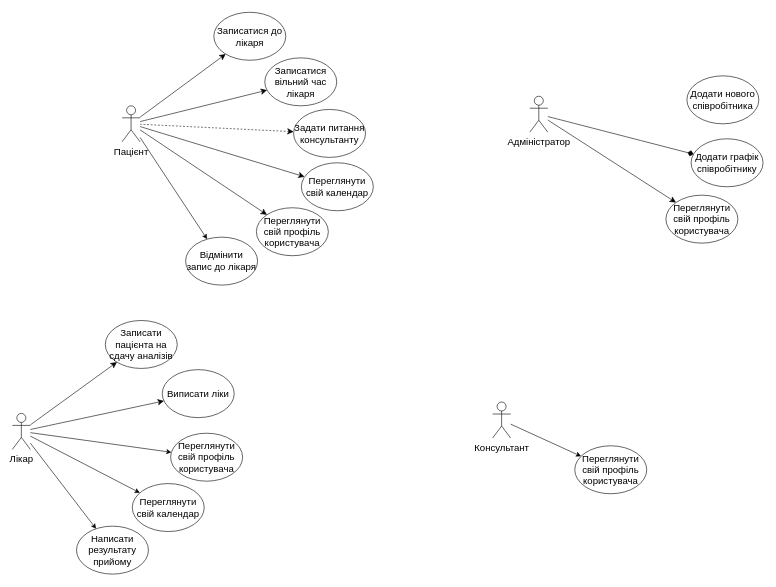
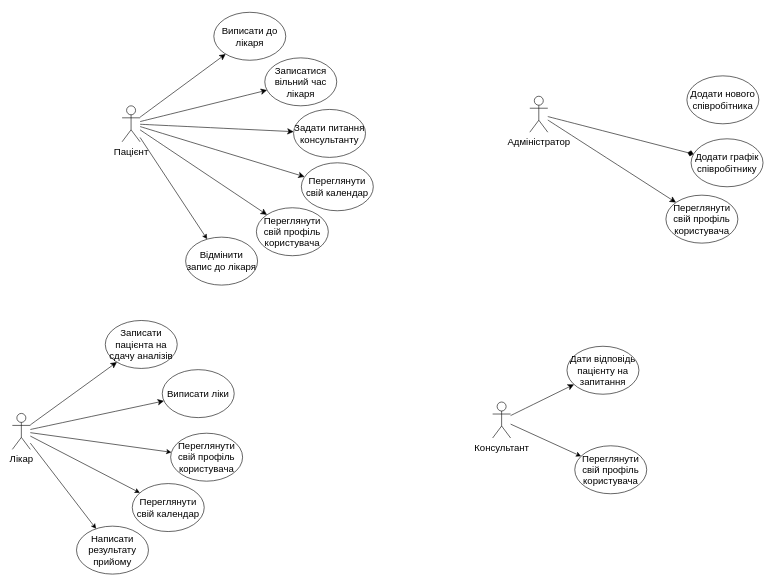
- <mxCell id="6" value="Записатися до лікаря" style="ellipse;whiteSpace=wrap;html=1;fontSize=16;" parent="1" vertex="1"><mxGeometry x="356" y="20" width="120" height="80" as="geometry" /></mxCell>
+ <mxCell id="6" value="Виписати до лікаря" style="ellipse;whiteSpace=wrap;html=1;fontSize=16;" parent="1" vertex="1"><mxGeometry x="356" y="20" width="120" height="80" as="geometry" /></mxCell>
- <mxCell id="14" style="edgeStyle=none;curved=1;rounded=0;orthogonalLoop=1;jettySize=auto;html=1;fontSize=12;startSize=8;endSize=8;dashed=1;" parent="1" source="16" target="10" edge="1"><mxGeometry relative="1" as="geometry" /></mxCell>
+ <mxCell id="14" style="edgeStyle=none;curved=1;rounded=0;orthogonalLoop=1;jettySize=auto;html=1;fontSize=12;startSize=8;endSize=8;" parent="1" source="16" target="10" edge="1"><mxGeometry relative="1" as="geometry" /></mxCell>
+ <mxCell id="11" value="Дати відповідь пацієнту на запитання" style="ellipse;whiteSpace=wrap;html=1;fontSize=16;" parent="1" vertex="1"><mxGeometry x="945" y="577" width="120" height="80" as="geometry" /></mxCell>
+ <mxCell id="26" style="edgeStyle=none;curved=1;rounded=0;orthogonalLoop=1;jettySize=auto;html=1;fontSize=12;startSize=8;endSize=8;" parent="1" source="25" target="11" edge="1"><mxGeometry relative="1" as="geometry"><mxPoint x="1040.88" y="719.04" as="targetPoint" /></mxGeometry></mxCell>
